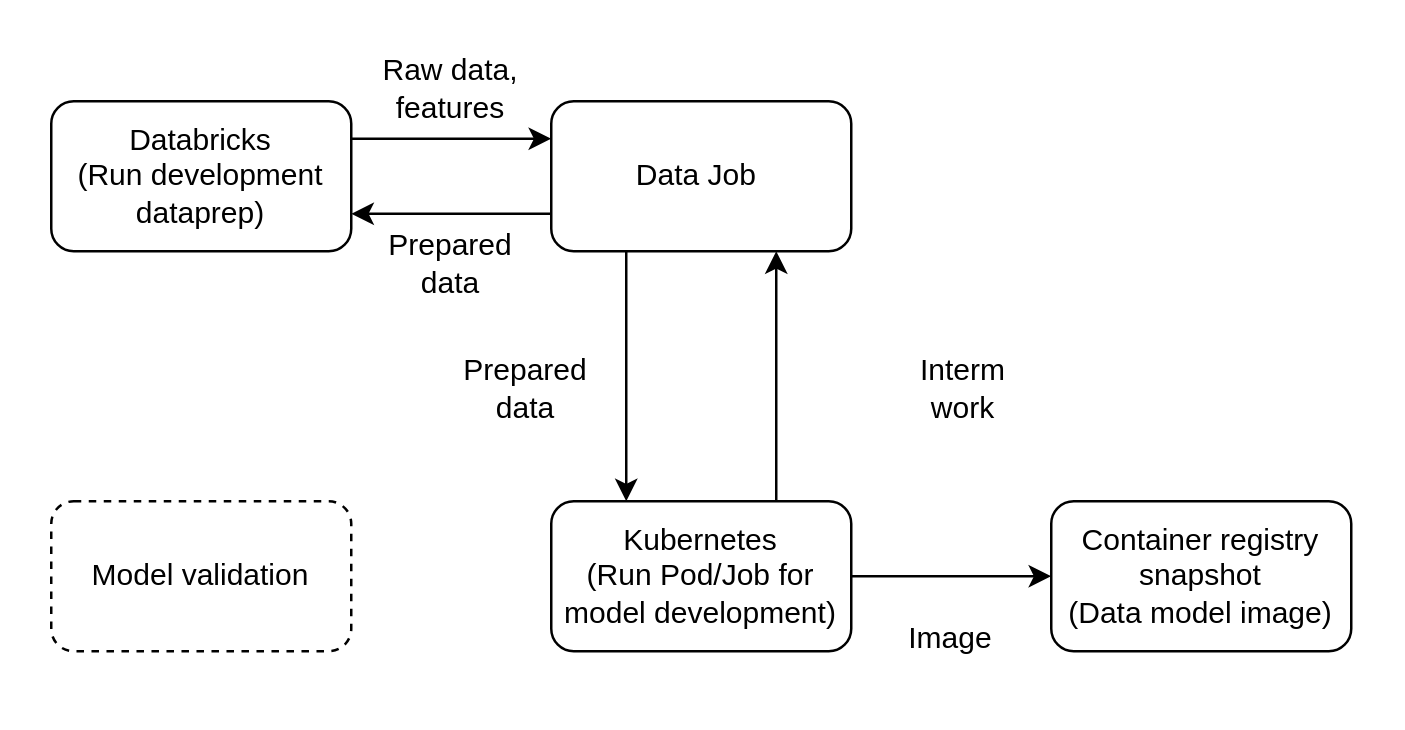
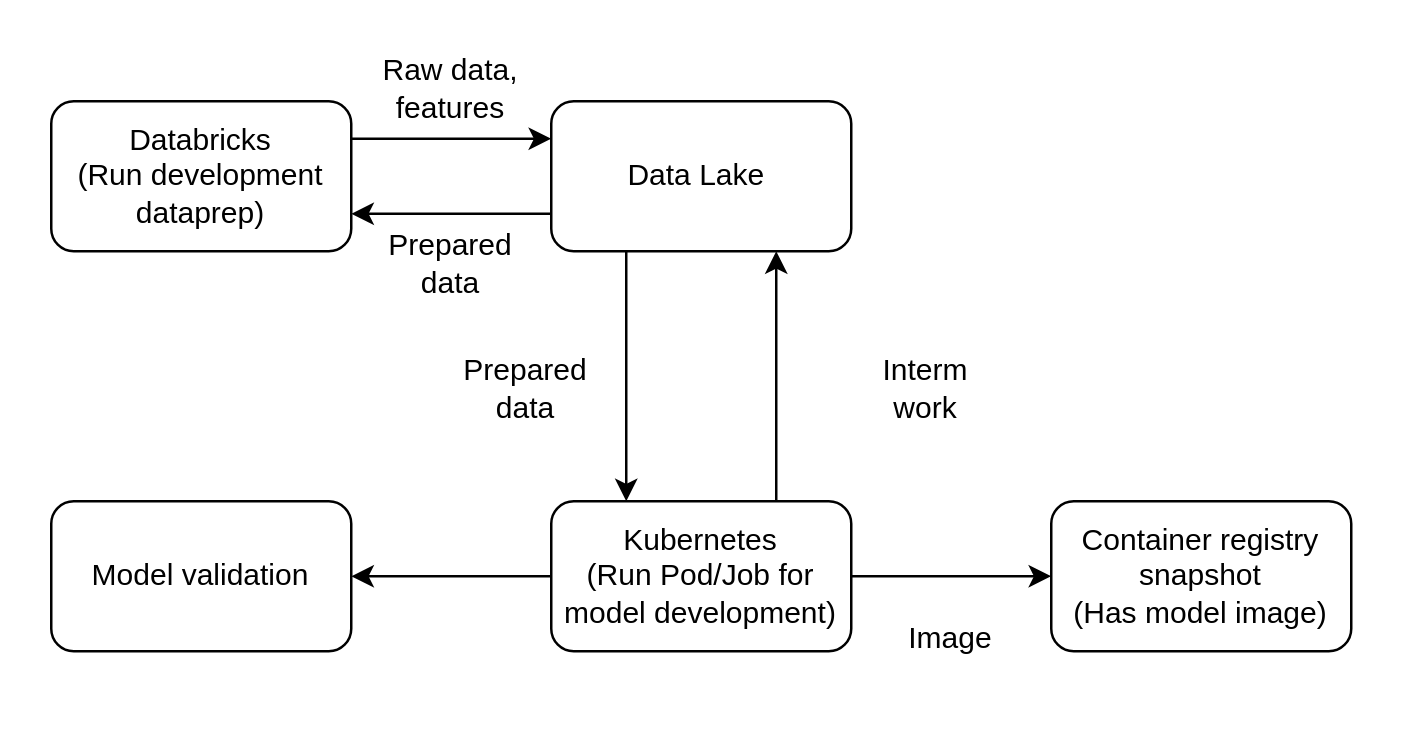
- <mxCell id="6" value="Data Job&amp;nbsp;" style="rounded=1;whiteSpace=wrap;html=1;" parent="1" vertex="1"><mxGeometry x="220" y="40" width="120" height="60" as="geometry" /></mxCell>
+ <mxCell id="6" value="Data Lake&amp;nbsp;" style="rounded=1;whiteSpace=wrap;html=1;" parent="1" vertex="1"><mxGeometry x="220" y="40" width="120" height="60" as="geometry" /></mxCell>
- <mxCell id="16" value="Interm work" style="text;html=1;strokeColor=none;fillColor=none;align=center;verticalAlign=middle;whiteSpace=wrap;rounded=0;" parent="1" vertex="1"><mxGeometry x="355" y="140" width="60" height="30" as="geometry" /></mxCell>
+ <mxCell id="16" value="Interm work" style="text;html=1;strokeColor=none;fillColor=none;align=center;verticalAlign=middle;whiteSpace=wrap;rounded=0;" parent="1" vertex="1"><mxGeometry x="340" y="140" width="60" height="30" as="geometry" /></mxCell>
- <mxCell id="17" value="Model validation" style="rounded=1;whiteSpace=wrap;html=1;dashed=1;" parent="1" vertex="1"><mxGeometry x="20" y="200" width="120" height="60" as="geometry" /></mxCell>
+ <mxCell id="17" value="Model validation" style="rounded=1;whiteSpace=wrap;html=1;" parent="1" vertex="1"><mxGeometry x="20" y="200" width="120" height="60" as="geometry" /></mxCell>
+ <mxCell id="9" style="edgeStyle=orthogonalEdgeStyle;rounded=0;orthogonalLoop=1;jettySize=auto;html=1;exitX=0;exitY=0.5;exitDx=0;exitDy=0;entryX=1;entryY=0.5;entryDx=0;entryDy=0;" parent="1" source="10" target="17" edge="1"><mxGeometry relative="1" as="geometry" /></mxCell>
- <mxCell id="11" value="Container registry snapshot&lt;br&gt;(Data model image)" style="rounded=1;whiteSpace=wrap;html=1;" parent="1" vertex="1"><mxGeometry x="420" y="200" width="120" height="60" as="geometry" /></mxCell>
+ <mxCell id="11" value="Container registry snapshot&lt;br&gt;(Has model image)" style="rounded=1;whiteSpace=wrap;html=1;" parent="1" vertex="1"><mxGeometry x="420" y="200" width="120" height="60" as="geometry" /></mxCell>
